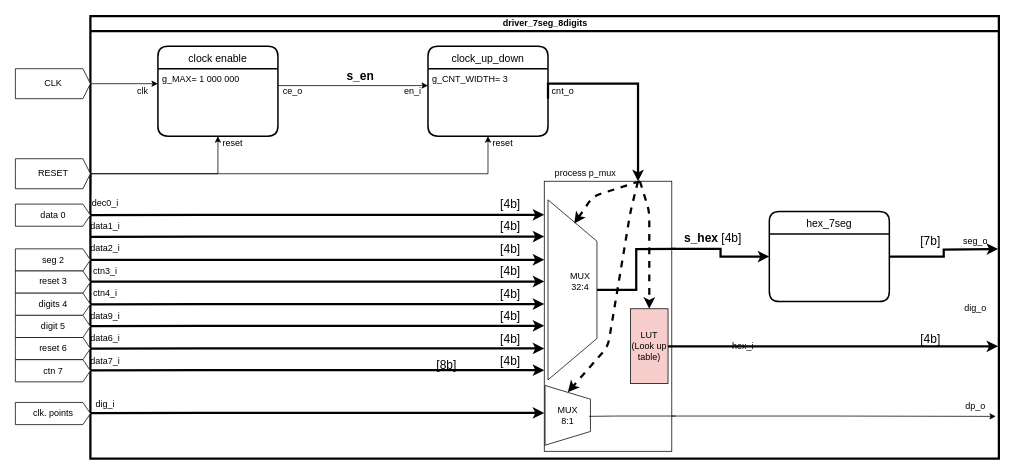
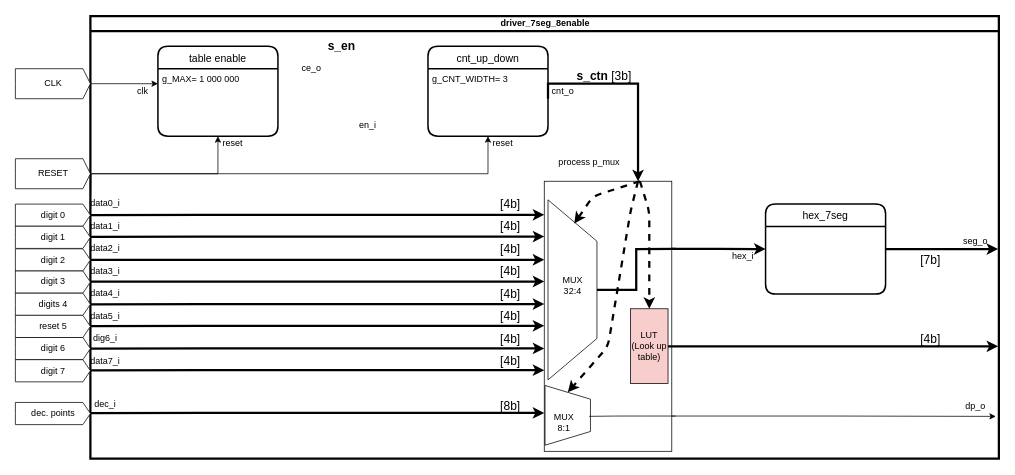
- <mxCell id="19" value="driver_7seg_8digits" style="swimlane;html=1;startSize=20;horizontal=1;containerType=tree;strokeWidth=3;" vertex="1" parent="1"><mxGeometry x="120" y="20.77" width="1211" height="590" as="geometry"><mxRectangle x="-10" y="39.77" width="150" height="20" as="alternateBounds" /></mxGeometry></mxCell>
+ <mxCell id="19" value="driver_7seg_8enable" style="swimlane;html=1;startSize=20;horizontal=1;containerType=tree;strokeWidth=3;" vertex="1" parent="1"><mxGeometry x="120" y="20.77" width="1211" height="590" as="geometry"><mxRectangle x="-10" y="39.77" width="150" height="20" as="alternateBounds" /></mxGeometry></mxCell>
- <mxCell id="2" value="clock enable" style="swimlane;childLayout=stackLayout;horizontal=1;startSize=30;horizontalStack=0;rounded=1;fontSize=14;fontStyle=0;strokeWidth=2;resizeParent=0;resizeLast=1;shadow=0;dashed=0;align=center;" vertex="1" parent="1"><mxGeometry x="210" y="61" width="160" height="120" as="geometry" /></mxCell>
+ <mxCell id="2" value="table enable" style="swimlane;childLayout=stackLayout;horizontal=1;startSize=30;horizontalStack=0;rounded=1;fontSize=14;fontStyle=0;strokeWidth=2;resizeParent=0;resizeLast=1;shadow=0;dashed=0;align=center;" vertex="1" parent="1"><mxGeometry x="210" y="61" width="160" height="120" as="geometry" /></mxCell>
- <mxCell id="4" value="clock_up_down" style="swimlane;childLayout=stackLayout;horizontal=1;startSize=30;horizontalStack=0;rounded=1;fontSize=14;fontStyle=0;strokeWidth=2;resizeParent=0;resizeLast=1;shadow=0;dashed=0;align=center;" vertex="1" parent="1"><mxGeometry x="570" y="61" width="160" height="120" as="geometry"><mxRectangle x="440" y="80" width="120" height="30" as="alternateBounds" /></mxGeometry></mxCell>
+ <mxCell id="4" value="cnt_up_down" style="swimlane;childLayout=stackLayout;horizontal=1;startSize=30;horizontalStack=0;rounded=1;fontSize=14;fontStyle=0;strokeWidth=2;resizeParent=0;resizeLast=1;shadow=0;dashed=0;align=center;" vertex="1" parent="1"><mxGeometry x="570" y="61" width="160" height="120" as="geometry"><mxRectangle x="440" y="80" width="120" height="30" as="alternateBounds" /></mxGeometry></mxCell>
- <mxCell id="7" value="&lt;font style=&quot;font-size: 16px&quot;&gt;s_en&lt;/font&gt;" style="text;html=1;strokeColor=none;fillColor=none;align=center;verticalAlign=middle;whiteSpace=wrap;rounded=0;fontStyle=1" vertex="1" parent="1"><mxGeometry x="460" y="91" width="40" height="20" as="geometry" /></mxCell>
+ <mxCell id="7" value="&lt;font style=&quot;font-size: 16px&quot;&gt;s_en&lt;/font&gt;" style="text;html=1;strokeColor=none;fillColor=none;align=center;verticalAlign=middle;whiteSpace=wrap;rounded=0;fontStyle=1" vertex="1" parent="1"><mxGeometry x="435" y="51" width="40" height="20" as="geometry" /></mxCell>
+ <mxCell id="39" value="&lt;font style=&quot;font-size: 16px&quot;&gt;s_ctn &lt;span style=&quot;font-weight: normal&quot;&gt;[3b]&lt;/span&gt;&lt;/font&gt;" style="text;html=1;strokeColor=none;fillColor=none;align=center;verticalAlign=middle;whiteSpace=wrap;rounded=0;fontStyle=1" vertex="1" parent="19"><mxGeometry x="640" y="70" width="90" height="20" as="geometry" /></mxCell>
- <mxCell id="6" style="edgeStyle=orthogonalEdgeStyle;rounded=0;orthogonalLoop=1;jettySize=auto;html=1;exitX=1;exitY=0.25;exitDx=0;exitDy=0;entryX=0;entryY=0.25;entryDx=0;entryDy=0;" edge="1" parent="1" source="3" target="5"><mxGeometry relative="1" as="geometry" /></mxCell>
- <mxCell id="8" value="ce_o" style="text;html=1;strokeColor=none;fillColor=none;align=center;verticalAlign=middle;whiteSpace=wrap;rounded=0;" vertex="1" parent="1"><mxGeometry x="370" y="111" width="40" height="20" as="geometry" /></mxCell>
+ <mxCell id="8" value="ce_o" style="text;html=1;strokeColor=none;fillColor=none;align=center;verticalAlign=middle;whiteSpace=wrap;rounded=0;" vertex="1" parent="1"><mxGeometry x="395" y="81" width="40" height="20" as="geometry" /></mxCell>
- <mxCell id="9" value="en_i" style="text;html=1;strokeColor=none;fillColor=none;align=center;verticalAlign=middle;whiteSpace=wrap;rounded=0;" vertex="1" parent="1"><mxGeometry x="530" y="111" width="40" height="20" as="geometry" /></mxCell>
+ <mxCell id="9" value="en_i" style="text;html=1;strokeColor=none;fillColor=none;align=center;verticalAlign=middle;whiteSpace=wrap;rounded=0;" vertex="1" parent="1"><mxGeometry x="470" y="156" width="40" height="20" as="geometry" /></mxCell>
- <mxCell id="10" value="process p_mux" style="text;html=1;strokeColor=none;fillColor=none;align=center;verticalAlign=middle;whiteSpace=wrap;rounded=0;" vertex="1" parent="1"><mxGeometry x="730" y="221" width="100" height="20" as="geometry" /></mxCell>
+ <mxCell id="10" value="process p_mux" style="text;html=1;strokeColor=none;fillColor=none;align=center;verticalAlign=middle;whiteSpace=wrap;rounded=0;" vertex="1" parent="1"><mxGeometry x="735" y="206" width="100" height="20" as="geometry" /></mxCell>
- <mxCell id="27" value="dec0_i" style="text;html=1;strokeColor=none;fillColor=none;align=center;verticalAlign=middle;whiteSpace=wrap;rounded=0;" vertex="1" parent="19"><mxGeometry y="240.23" width="40" height="20" as="geometry" /></mxCell>
+ <mxCell id="27" value="data0_i" style="text;html=1;strokeColor=none;fillColor=none;align=center;verticalAlign=middle;whiteSpace=wrap;rounded=0;" vertex="1" parent="19"><mxGeometry y="240.23" width="40" height="20" as="geometry" /></mxCell>
- <mxCell id="56" value="data 0" style="html=1;shadow=0;dashed=0;align=center;verticalAlign=middle;shape=mxgraph.arrows2.arrow;dy=0;dx=10;notch=0;" vertex="1" parent="1"><mxGeometry x="20" y="271.45" width="100" height="29.55" as="geometry" /></mxCell>
+ <mxCell id="56" value="digit 0" style="html=1;shadow=0;dashed=0;align=center;verticalAlign=middle;shape=mxgraph.arrows2.arrow;dy=0;dx=10;notch=0;" vertex="1" parent="1"><mxGeometry x="20" y="271.45" width="100" height="29.55" as="geometry" /></mxCell>
+ <mxCell id="57" value="digit 1" style="html=1;shadow=0;dashed=0;align=center;verticalAlign=middle;shape=mxgraph.arrows2.arrow;dy=0;dx=10;notch=0;" vertex="1" parent="1"><mxGeometry x="20" y="301" width="100" height="29.55" as="geometry" /></mxCell>
- <mxCell id="20" value="&lt;font style=&quot;font-size: 16px&quot;&gt;s_hex&amp;nbsp;&lt;/font&gt;&lt;span style=&quot;font-size: 16px ; font-weight: normal&quot;&gt;[4b]&lt;/span&gt;" style="text;html=1;strokeColor=none;fillColor=none;align=center;verticalAlign=middle;whiteSpace=wrap;rounded=0;fontStyle=1" vertex="1" parent="19"><mxGeometry x="810" y="285" width="40" height="20" as="geometry" /></mxCell>
- <mxCell id="40" value="&lt;span style=&quot;font-size: 16px ; font-weight: normal&quot;&gt;[7b]&lt;/span&gt;" style="text;html=1;strokeColor=none;fillColor=none;align=center;verticalAlign=middle;whiteSpace=wrap;rounded=0;fontStyle=1" vertex="1" parent="19"><mxGeometry x="1100" y="290.23" width="40" height="20" as="geometry" /></mxCell>
+ <mxCell id="40" value="&lt;span style=&quot;font-size: 16px ; font-weight: normal&quot;&gt;[7b]&lt;/span&gt;" style="text;html=1;strokeColor=none;fillColor=none;align=center;verticalAlign=middle;whiteSpace=wrap;rounded=0;fontStyle=1" vertex="1" parent="19"><mxGeometry x="1100" y="315.23" width="40" height="20" as="geometry" /></mxCell>
- <mxCell id="17" value="hex_7seg" style="swimlane;childLayout=stackLayout;horizontal=1;startSize=30;horizontalStack=0;rounded=1;fontSize=14;fontStyle=0;strokeWidth=2;resizeParent=0;resizeLast=1;shadow=0;dashed=0;align=center;" vertex="1" parent="1"><mxGeometry x="1025" y="281.45" width="160" height="120" as="geometry"><mxRectangle x="890" y="290.45" width="90" height="30" as="alternateBounds" /></mxGeometry></mxCell>
+ <mxCell id="17" value="hex_7seg" style="swimlane;childLayout=stackLayout;horizontal=1;startSize=30;horizontalStack=0;rounded=1;fontSize=14;fontStyle=0;strokeWidth=2;resizeParent=0;resizeLast=1;shadow=0;dashed=0;align=center;" vertex="1" parent="1"><mxGeometry x="1020" y="271.45" width="160" height="120" as="geometry"><mxRectangle x="890" y="290.45" width="90" height="30" as="alternateBounds" /></mxGeometry></mxCell>
- <mxCell id="60" value="seg 2" style="html=1;shadow=0;dashed=0;align=center;verticalAlign=middle;shape=mxgraph.arrows2.arrow;dy=0;dx=10;notch=0;" vertex="1" parent="1"><mxGeometry x="20" y="331.12" width="100" height="29.55" as="geometry" /></mxCell>
+ <mxCell id="60" value="digit 2" style="html=1;shadow=0;dashed=0;align=center;verticalAlign=middle;shape=mxgraph.arrows2.arrow;dy=0;dx=10;notch=0;" vertex="1" parent="1"><mxGeometry x="20" y="331.12" width="100" height="29.55" as="geometry" /></mxCell>
- <mxCell id="30" value="ctn3_i" style="text;html=1;strokeColor=none;fillColor=none;align=center;verticalAlign=middle;whiteSpace=wrap;rounded=0;" vertex="1" parent="19"><mxGeometry y="330.23" width="40" height="20" as="geometry" /></mxCell>
+ <mxCell id="30" value="data3_i" style="text;html=1;strokeColor=none;fillColor=none;align=center;verticalAlign=middle;whiteSpace=wrap;rounded=0;" vertex="1" parent="19"><mxGeometry y="330.23" width="40" height="20" as="geometry" /></mxCell>
- <mxCell id="61" value="reset 3" style="html=1;shadow=0;dashed=0;align=center;verticalAlign=middle;shape=mxgraph.arrows2.arrow;dy=0;dx=10;notch=0;" vertex="1" parent="1"><mxGeometry x="20" y="360.67" width="100" height="29.55" as="geometry" /></mxCell>
+ <mxCell id="61" value="digit 3" style="html=1;shadow=0;dashed=0;align=center;verticalAlign=middle;shape=mxgraph.arrows2.arrow;dy=0;dx=10;notch=0;" vertex="1" parent="1"><mxGeometry x="20" y="360.67" width="100" height="29.55" as="geometry" /></mxCell>
- <mxCell id="76" value="MUX&lt;br&gt;32:4" style="text;html=1;strokeColor=none;fillColor=none;align=center;verticalAlign=middle;whiteSpace=wrap;rounded=0;" vertex="1" parent="1"><mxGeometry x="752.61" y="365.22" width="40" height="20" as="geometry" /></mxCell>
+ <mxCell id="76" value="MUX&lt;br&gt;32:4" style="text;html=1;strokeColor=none;fillColor=none;align=center;verticalAlign=middle;whiteSpace=wrap;rounded=0;" vertex="1" parent="1"><mxGeometry x="742.61" y="370.22" width="40" height="20" as="geometry" /></mxCell>
- <mxCell id="31" value="ctn4_i" style="text;html=1;strokeColor=none;fillColor=none;align=center;verticalAlign=middle;whiteSpace=wrap;rounded=0;" vertex="1" parent="19"><mxGeometry y="360.23" width="40" height="20" as="geometry" /></mxCell>
+ <mxCell id="31" value="data4_i" style="text;html=1;strokeColor=none;fillColor=none;align=center;verticalAlign=middle;whiteSpace=wrap;rounded=0;" vertex="1" parent="19"><mxGeometry y="360.23" width="40" height="20" as="geometry" /></mxCell>
- <mxCell id="36" value="dig_o" style="text;html=1;strokeColor=none;fillColor=none;align=center;verticalAlign=middle;whiteSpace=wrap;rounded=0;" vertex="1" parent="19"><mxGeometry x="1160" y="380.23" width="40" height="20" as="geometry" /></mxCell>
- <mxCell id="32" value="data9_i" style="text;html=1;strokeColor=none;fillColor=none;align=center;verticalAlign=middle;whiteSpace=wrap;rounded=0;" vertex="1" parent="19"><mxGeometry y="390.23" width="40" height="20" as="geometry" /></mxCell>
+ <mxCell id="32" value="data5_i" style="text;html=1;strokeColor=none;fillColor=none;align=center;verticalAlign=middle;whiteSpace=wrap;rounded=0;" vertex="1" parent="19"><mxGeometry y="390.23" width="40" height="20" as="geometry" /></mxCell>
- <mxCell id="65" value="digit 5" style="html=1;shadow=0;dashed=0;align=center;verticalAlign=middle;shape=mxgraph.arrows2.arrow;dy=0;dx=10;notch=0;" vertex="1" parent="1"><mxGeometry x="20" y="419.77" width="100" height="29.55" as="geometry" /></mxCell>
+ <mxCell id="65" value="reset 5" style="html=1;shadow=0;dashed=0;align=center;verticalAlign=middle;shape=mxgraph.arrows2.arrow;dy=0;dx=10;notch=0;" vertex="1" parent="1"><mxGeometry x="20" y="419.77" width="100" height="29.55" as="geometry" /></mxCell>
- <mxCell id="33" value="data6_i" style="text;html=1;strokeColor=none;fillColor=none;align=center;verticalAlign=middle;whiteSpace=wrap;rounded=0;" vertex="1" parent="19"><mxGeometry y="420.23" width="40" height="20" as="geometry" /></mxCell>
+ <mxCell id="33" value="dig6_i" style="text;html=1;strokeColor=none;fillColor=none;align=center;verticalAlign=middle;whiteSpace=wrap;rounded=0;" vertex="1" parent="19"><mxGeometry y="420.23" width="40" height="20" as="geometry" /></mxCell>
- <mxCell id="21" value="hex_i" style="text;html=1;strokeColor=none;fillColor=none;align=center;verticalAlign=middle;whiteSpace=wrap;rounded=0;" vertex="1" parent="19"><mxGeometry x="850" y="430.23" width="40" height="20" as="geometry" /></mxCell>
+ <mxCell id="21" value="hex_i" style="text;html=1;strokeColor=none;fillColor=none;align=center;verticalAlign=middle;whiteSpace=wrap;rounded=0;" vertex="1" parent="19"><mxGeometry x="850" y="310.23" width="40" height="20" as="geometry" /></mxCell>
- <mxCell id="68" value="reset 6" style="html=1;shadow=0;dashed=0;align=center;verticalAlign=middle;shape=mxgraph.arrows2.arrow;dy=0;dx=10;notch=0;" vertex="1" parent="1"><mxGeometry x="20" y="449.32" width="100" height="29.55" as="geometry" /></mxCell>
+ <mxCell id="68" value="digit 6" style="html=1;shadow=0;dashed=0;align=center;verticalAlign=middle;shape=mxgraph.arrows2.arrow;dy=0;dx=10;notch=0;" vertex="1" parent="1"><mxGeometry x="20" y="449.32" width="100" height="29.55" as="geometry" /></mxCell>
- <mxCell id="42" value="&lt;span style=&quot;font-size: 16px ; font-weight: normal&quot;&gt;[8b]&lt;/span&gt;" style="text;html=1;strokeColor=none;fillColor=none;align=center;verticalAlign=middle;whiteSpace=wrap;rounded=0;fontStyle=1" vertex="1" parent="19"><mxGeometry x="455" y="455.23" width="40" height="20" as="geometry" /></mxCell>
+ <mxCell id="42" value="&lt;span style=&quot;font-size: 16px ; font-weight: normal&quot;&gt;[8b]&lt;/span&gt;" style="text;html=1;strokeColor=none;fillColor=none;align=center;verticalAlign=middle;whiteSpace=wrap;rounded=0;fontStyle=1" vertex="1" parent="19"><mxGeometry x="540" y="510.23" width="40" height="20" as="geometry" /></mxCell>
- <mxCell id="69" value="ctn 7" style="html=1;shadow=0;dashed=0;align=center;verticalAlign=middle;shape=mxgraph.arrows2.arrow;dy=0;dx=10;notch=0;" vertex="1" parent="1"><mxGeometry x="20" y="478.87" width="100" height="29.55" as="geometry" /></mxCell>
+ <mxCell id="69" value="digit 7" style="html=1;shadow=0;dashed=0;align=center;verticalAlign=middle;shape=mxgraph.arrows2.arrow;dy=0;dx=10;notch=0;" vertex="1" parent="1"><mxGeometry x="20" y="478.87" width="100" height="29.55" as="geometry" /></mxCell>
- <mxCell id="70" value="dig_i" style="text;html=1;strokeColor=none;fillColor=none;align=center;verticalAlign=middle;whiteSpace=wrap;rounded=0;" vertex="1" parent="1"><mxGeometry x="120" y="528" width="40" height="20" as="geometry" /></mxCell>
+ <mxCell id="70" value="dec_i" style="text;html=1;strokeColor=none;fillColor=none;align=center;verticalAlign=middle;whiteSpace=wrap;rounded=0;" vertex="1" parent="1"><mxGeometry x="120" y="528" width="40" height="20" as="geometry" /></mxCell>
- <mxCell id="72" value="clk. points" style="html=1;shadow=0;dashed=0;align=center;verticalAlign=middle;shape=mxgraph.arrows2.arrow;dy=0;dx=10;notch=0;" vertex="1" parent="1"><mxGeometry x="20" y="535.87" width="100" height="29.55" as="geometry" /></mxCell>
+ <mxCell id="72" value="dec. points" style="html=1;shadow=0;dashed=0;align=center;verticalAlign=middle;shape=mxgraph.arrows2.arrow;dy=0;dx=10;notch=0;" vertex="1" parent="1"><mxGeometry x="20" y="535.87" width="100" height="29.55" as="geometry" /></mxCell>
- <mxCell id="77" value="MUX&lt;br&gt;8:1" style="text;html=1;strokeColor=none;fillColor=none;align=center;verticalAlign=middle;whiteSpace=wrap;rounded=0;" vertex="1" parent="1"><mxGeometry x="742.61" y="543.07" width="27.39" height="20" as="geometry" /></mxCell>
+ <mxCell id="77" value="MUX&lt;br&gt;8:1" style="text;html=1;strokeColor=none;fillColor=none;align=center;verticalAlign=middle;whiteSpace=wrap;rounded=0;" vertex="1" parent="1"><mxGeometry x="737.61" y="553.07" width="27.39" height="20" as="geometry" /></mxCell>
